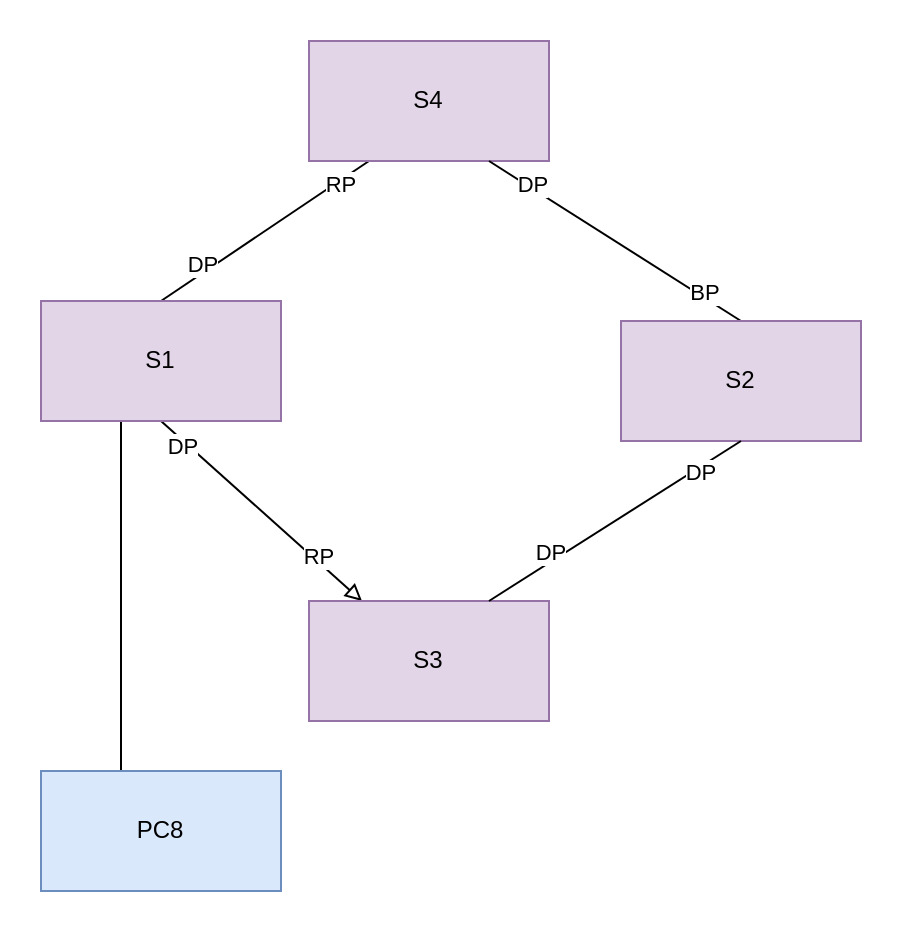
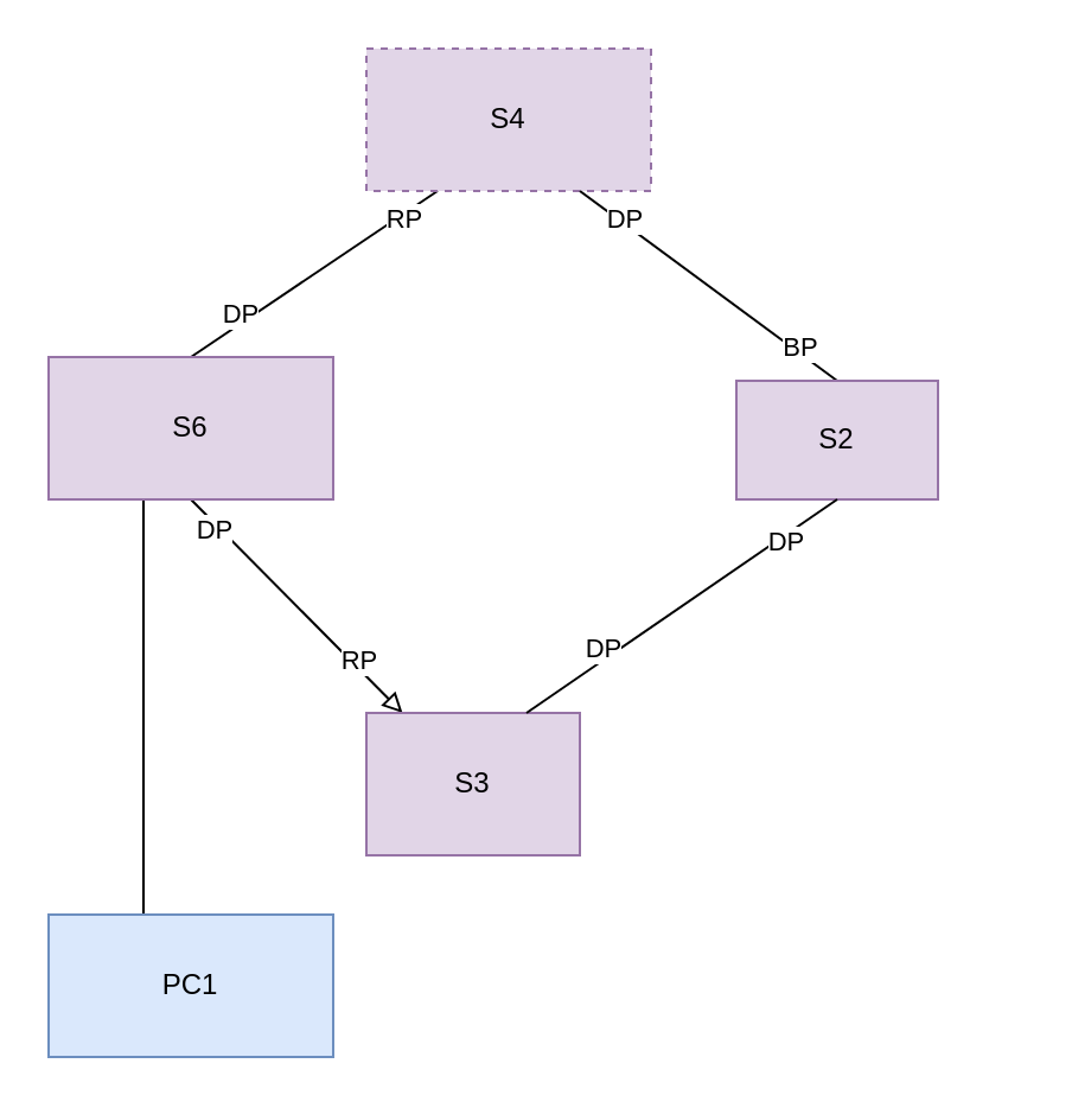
- <mxCell id="11" value="S4" style="rounded=0;whiteSpace=wrap;html=1;fillColor=#e1d5e7;strokeColor=#9673a6;" vertex="1" parent="1"><mxGeometry x="154" y="20" width="120" height="60" as="geometry" /></mxCell>
+ <mxCell id="11" value="S4" style="rounded=0;whiteSpace=wrap;html=1;fillColor=#e1d5e7;strokeColor=#9673a6;dashed=1;" vertex="1" parent="1"><mxGeometry x="154" y="20" width="120" height="60" as="geometry" /></mxCell>
- <mxCell id="9" value="S1" style="rounded=0;whiteSpace=wrap;html=1;fillColor=#e1d5e7;strokeColor=#9673a6;" vertex="1" parent="1"><mxGeometry x="20" y="150" width="120" height="60" as="geometry" /></mxCell>
+ <mxCell id="9" value="S6" style="rounded=0;whiteSpace=wrap;html=1;fillColor=#e1d5e7;strokeColor=#9673a6;" vertex="1" parent="1"><mxGeometry x="20" y="150" width="120" height="60" as="geometry" /></mxCell>
- <mxCell id="15" value="S2" style="rounded=0;whiteSpace=wrap;html=1;fillColor=#e1d5e7;strokeColor=#9673a6;" vertex="1" parent="1"><mxGeometry x="310" y="160" width="120" height="60" as="geometry" /></mxCell>
+ <mxCell id="15" value="S2" style="rounded=0;whiteSpace=wrap;html=1;fillColor=#e1d5e7;strokeColor=#9673a6;" vertex="1" parent="1"><mxGeometry x="310" y="160" width="85" height="50" as="geometry" /></mxCell>
- <mxCell id="10" value="S3" style="rounded=0;whiteSpace=wrap;html=1;fillColor=#e1d5e7;strokeColor=#9673a6;" vertex="1" parent="1"><mxGeometry x="154" y="300" width="120" height="60" as="geometry" /></mxCell>
+ <mxCell id="10" value="S3" style="rounded=0;whiteSpace=wrap;html=1;fillColor=#e1d5e7;strokeColor=#9673a6;" vertex="1" parent="1"><mxGeometry x="154" y="300" width="90" height="60" as="geometry" /></mxCell>
- <mxCell id="19" value="PC8" style="rounded=0;whiteSpace=wrap;html=1;fillColor=#dae8fc;strokeColor=#6c8ebf;" vertex="1" parent="1"><mxGeometry x="20" y="385" width="120" height="60" as="geometry" /></mxCell>
+ <mxCell id="19" value="PC1" style="rounded=0;whiteSpace=wrap;html=1;fillColor=#dae8fc;strokeColor=#6c8ebf;" vertex="1" parent="1"><mxGeometry x="20" y="385" width="120" height="60" as="geometry" /></mxCell>
